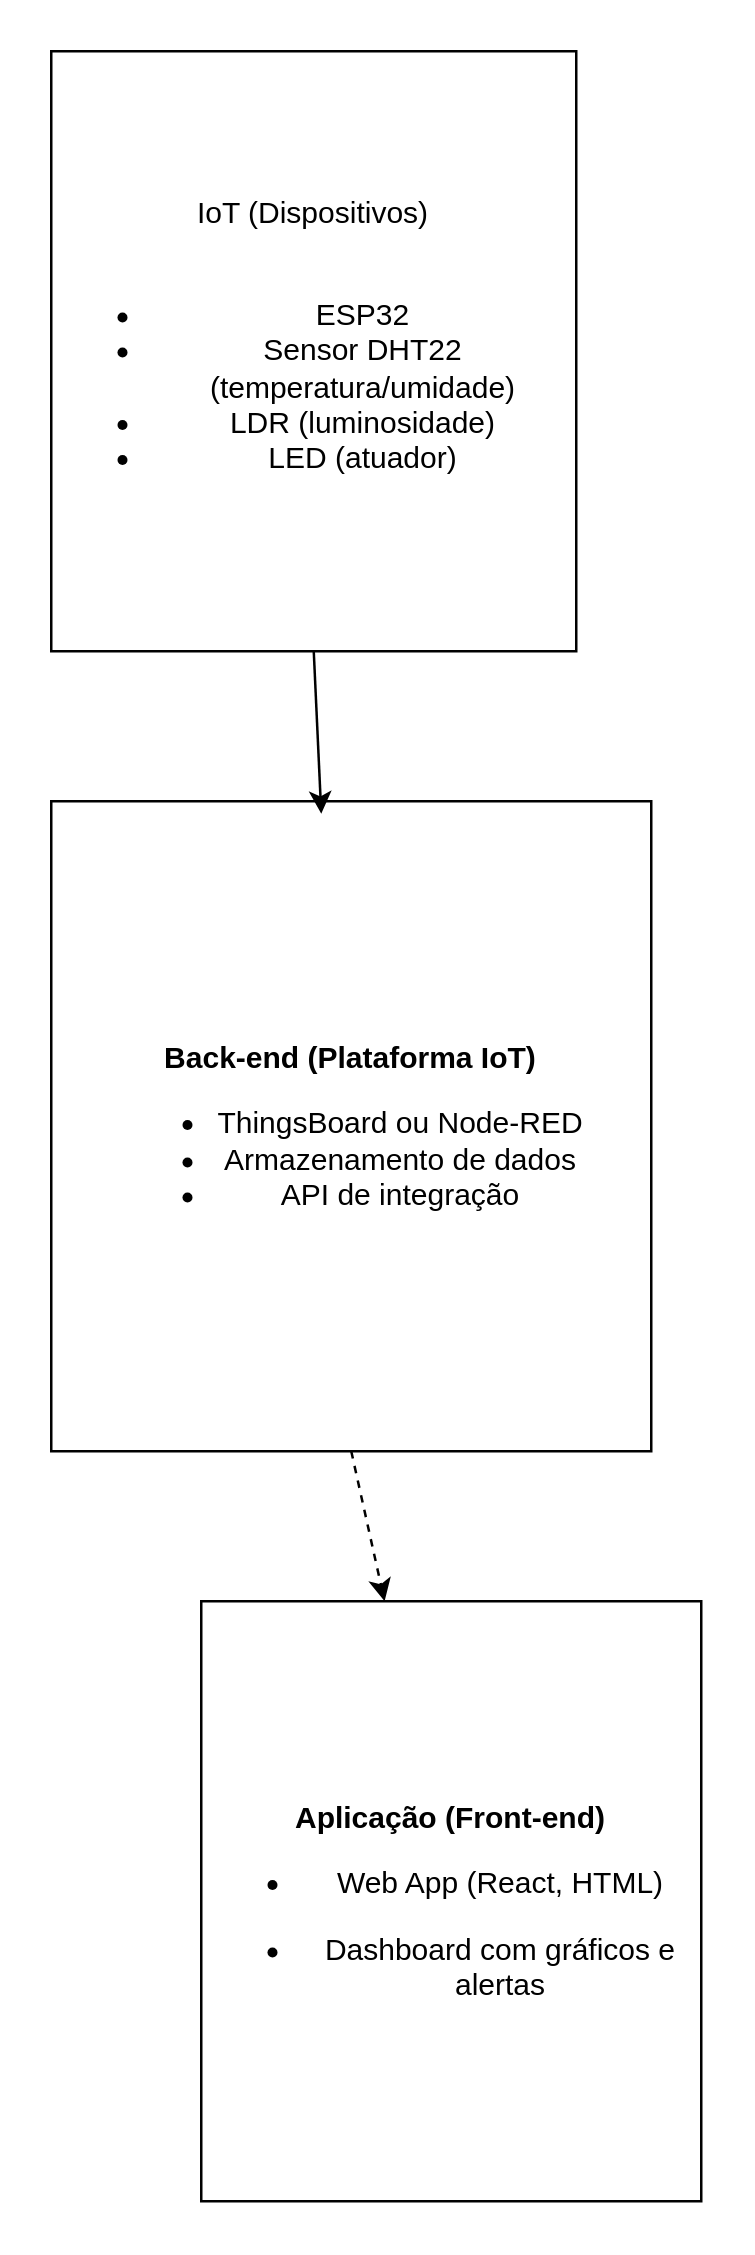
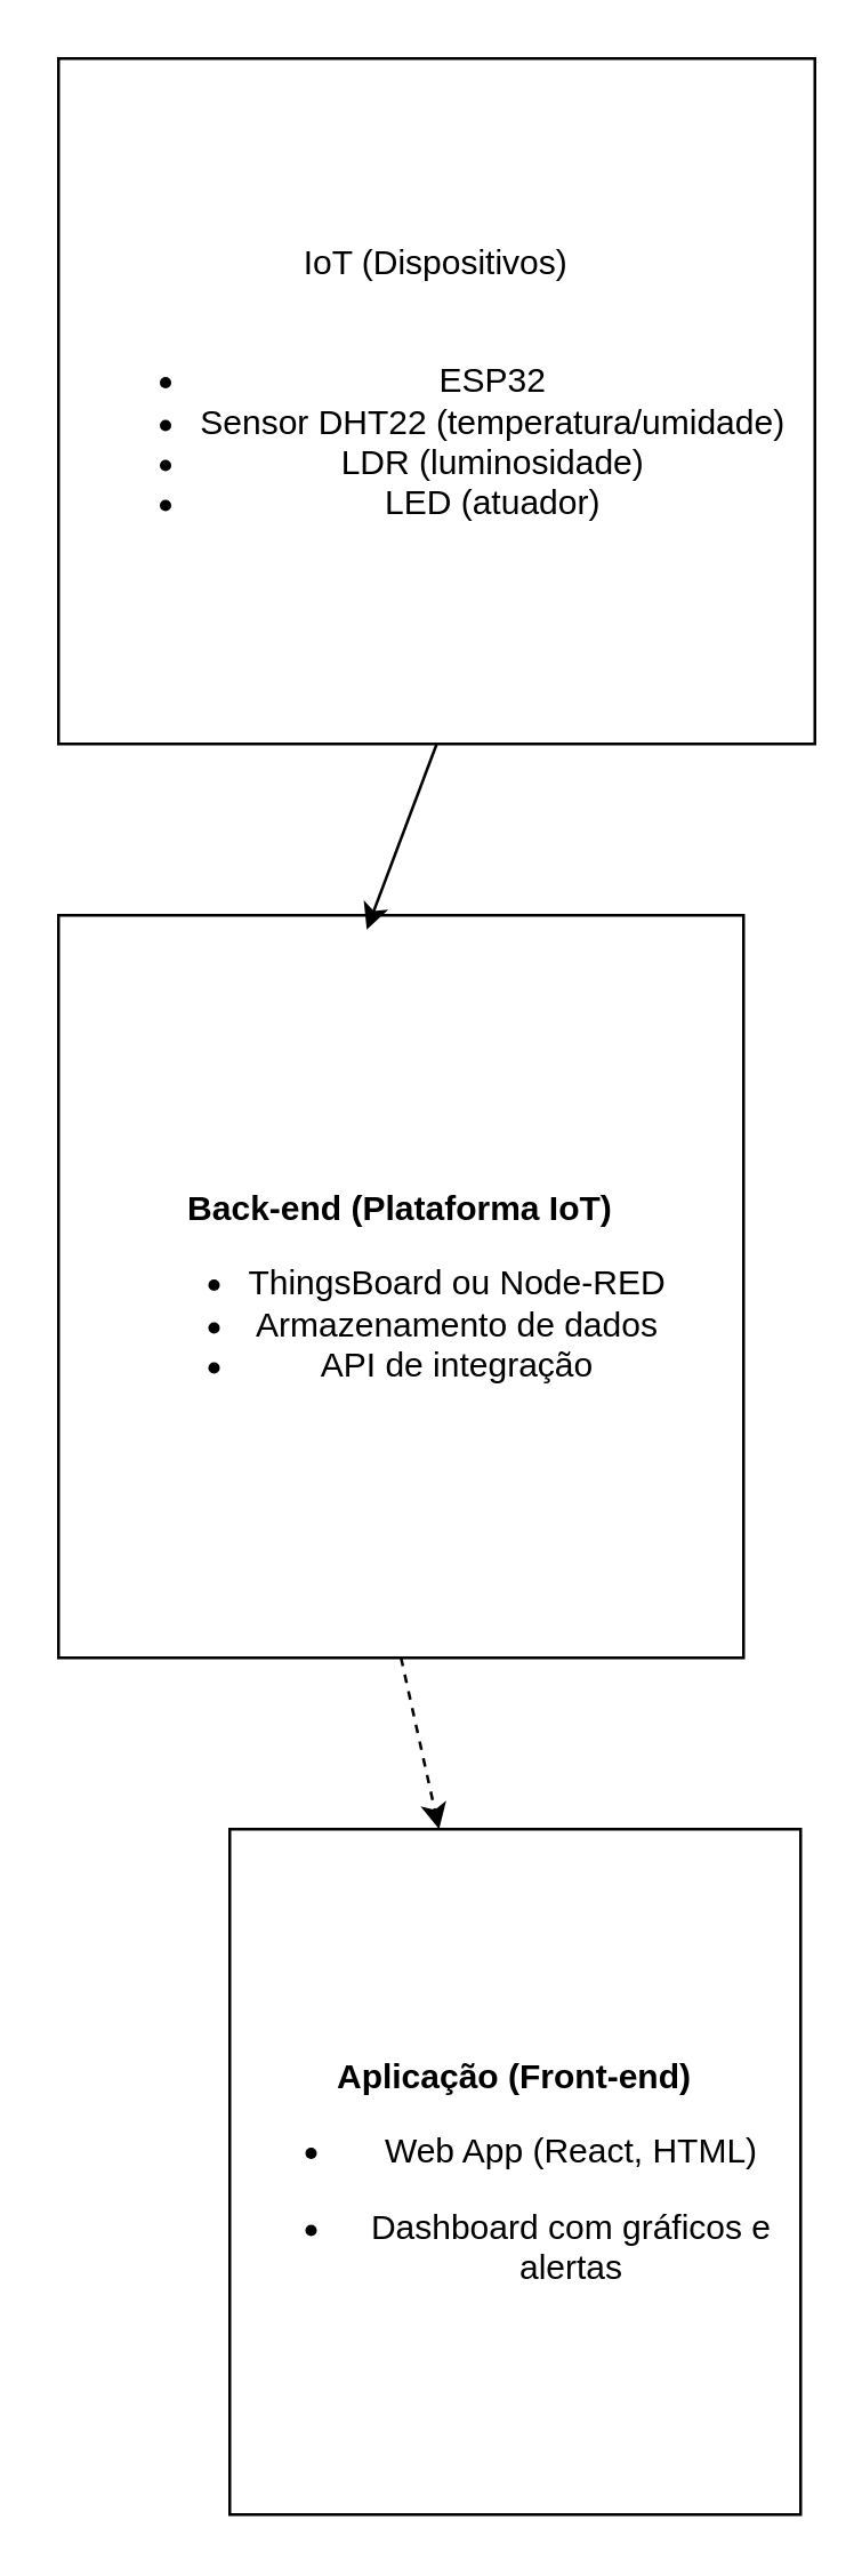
- <mxCell id="4" value="&lt;span style=&quot;background-color: transparent; color: light-dark(rgb(0, 0, 0), rgb(255, 255, 255));&quot;&gt;IoT (Dispositivos)&lt;/span&gt;&lt;div&gt;&lt;span style=&quot;background-color: transparent; color: light-dark(rgb(0, 0, 0), rgb(255, 255, 255));&quot;&gt;&lt;br&gt;&lt;/span&gt;&lt;/div&gt;&lt;div&gt;&lt;ul&gt;&lt;li&gt;&lt;span style=&quot;background-color: transparent; color: light-dark(rgb(0, 0, 0), rgb(255, 255, 255));&quot;&gt;ESP32&lt;/span&gt;&lt;/li&gt;&lt;li&gt;&lt;span style=&quot;background-color: transparent; color: light-dark(rgb(0, 0, 0), rgb(255, 255, 255));&quot;&gt;Sensor DHT22 (temperatura/umidade)&lt;/span&gt;&lt;/li&gt;&lt;li&gt;&lt;span style=&quot;background-color: transparent; color: light-dark(rgb(0, 0, 0), rgb(255, 255, 255));&quot;&gt;LDR (luminosidade)&lt;/span&gt;&lt;/li&gt;&lt;li&gt;&lt;span style=&quot;background-color: transparent; color: light-dark(rgb(0, 0, 0), rgb(255, 255, 255));&quot;&gt;LED (atuador)&lt;/span&gt;&lt;/li&gt;&lt;/ul&gt;&lt;/div&gt;" style="rounded=0;whiteSpace=wrap;html=1;align=center;" vertex="1" parent="1"><mxGeometry x="20" y="20" width="210" height="240" as="geometry" /></mxCell>
+ <mxCell id="4" value="&lt;span style=&quot;background-color: transparent; color: light-dark(rgb(0, 0, 0), rgb(255, 255, 255));&quot;&gt;IoT (Dispositivos)&lt;/span&gt;&lt;div&gt;&lt;span style=&quot;background-color: transparent; color: light-dark(rgb(0, 0, 0), rgb(255, 255, 255));&quot;&gt;&lt;br&gt;&lt;/span&gt;&lt;/div&gt;&lt;div&gt;&lt;ul&gt;&lt;li&gt;&lt;span style=&quot;background-color: transparent; color: light-dark(rgb(0, 0, 0), rgb(255, 255, 255));&quot;&gt;ESP32&lt;/span&gt;&lt;/li&gt;&lt;li&gt;&lt;span style=&quot;background-color: transparent; color: light-dark(rgb(0, 0, 0), rgb(255, 255, 255));&quot;&gt;Sensor DHT22 (temperatura/umidade)&lt;/span&gt;&lt;/li&gt;&lt;li&gt;&lt;span style=&quot;background-color: transparent; color: light-dark(rgb(0, 0, 0), rgb(255, 255, 255));&quot;&gt;LDR (luminosidade)&lt;/span&gt;&lt;/li&gt;&lt;li&gt;&lt;span style=&quot;background-color: transparent; color: light-dark(rgb(0, 0, 0), rgb(255, 255, 255));&quot;&gt;LED (atuador)&lt;/span&gt;&lt;/li&gt;&lt;/ul&gt;&lt;/div&gt;" style="rounded=0;whiteSpace=wrap;html=1;align=center;" vertex="1" parent="1"><mxGeometry x="20" y="20" width="265" height="240" as="geometry" /></mxCell>
